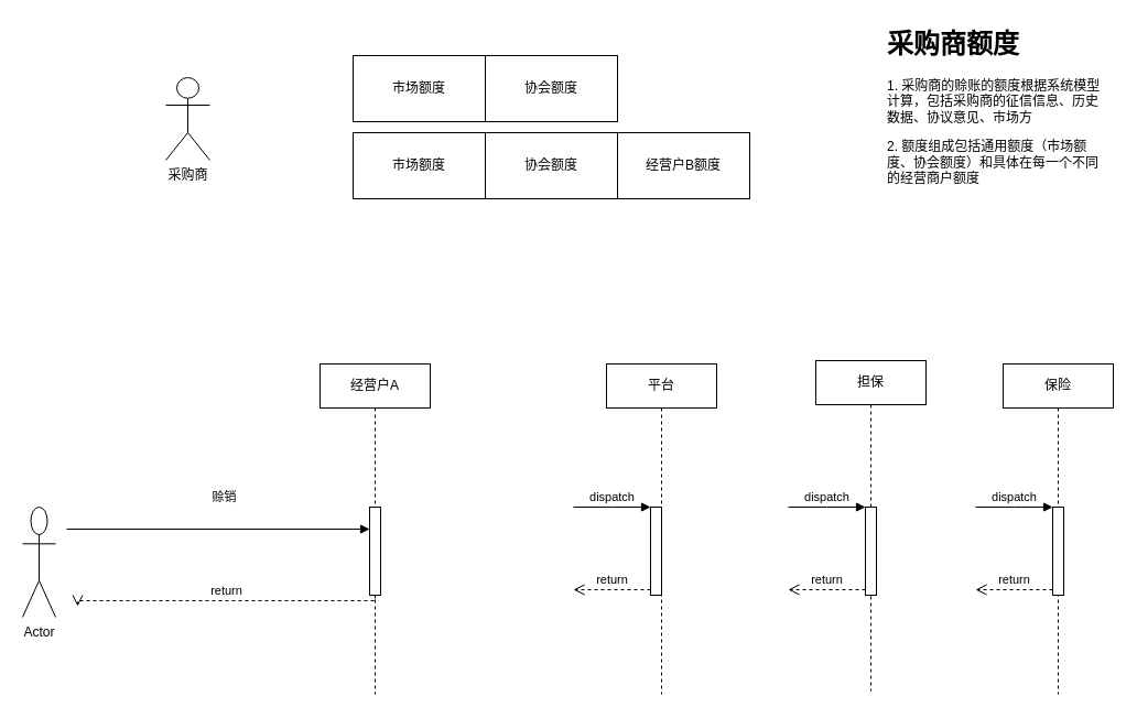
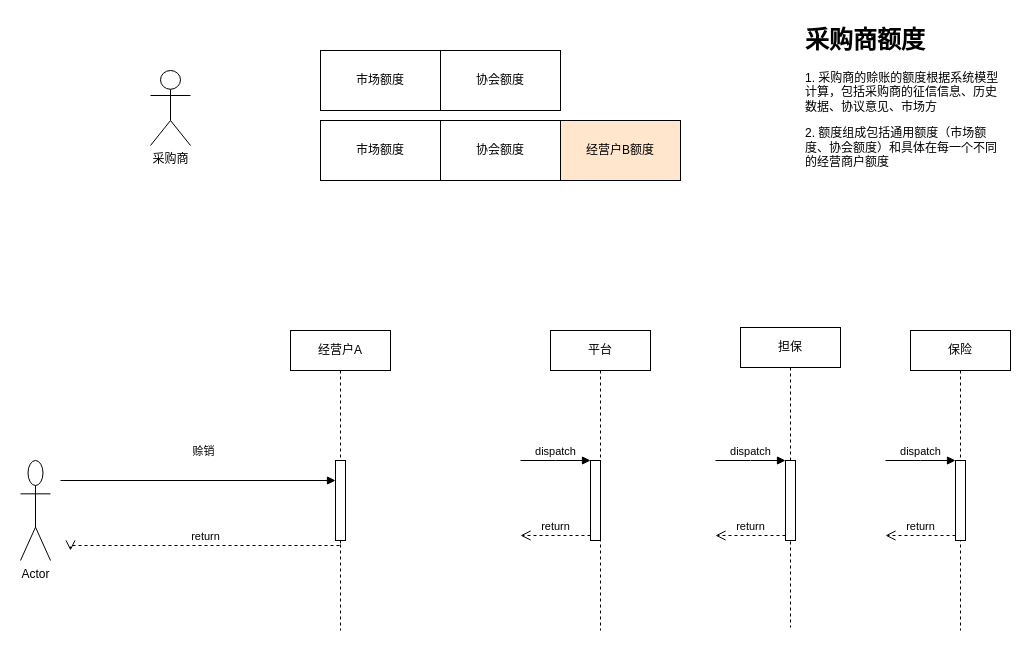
- <mxCell id="8" value="经营户B额度" style="rounded=0;whiteSpace=wrap;html=1;" vertex="1" parent="1"><mxGeometry x="560" y="120" width="120" height="60" as="geometry" /></mxCell>
+ <mxCell id="8" value="经营户B额度" style="rounded=0;whiteSpace=wrap;html=1;fillColor=#ffe6cc;" vertex="1" parent="1"><mxGeometry x="560" y="120" width="120" height="60" as="geometry" /></mxCell>
